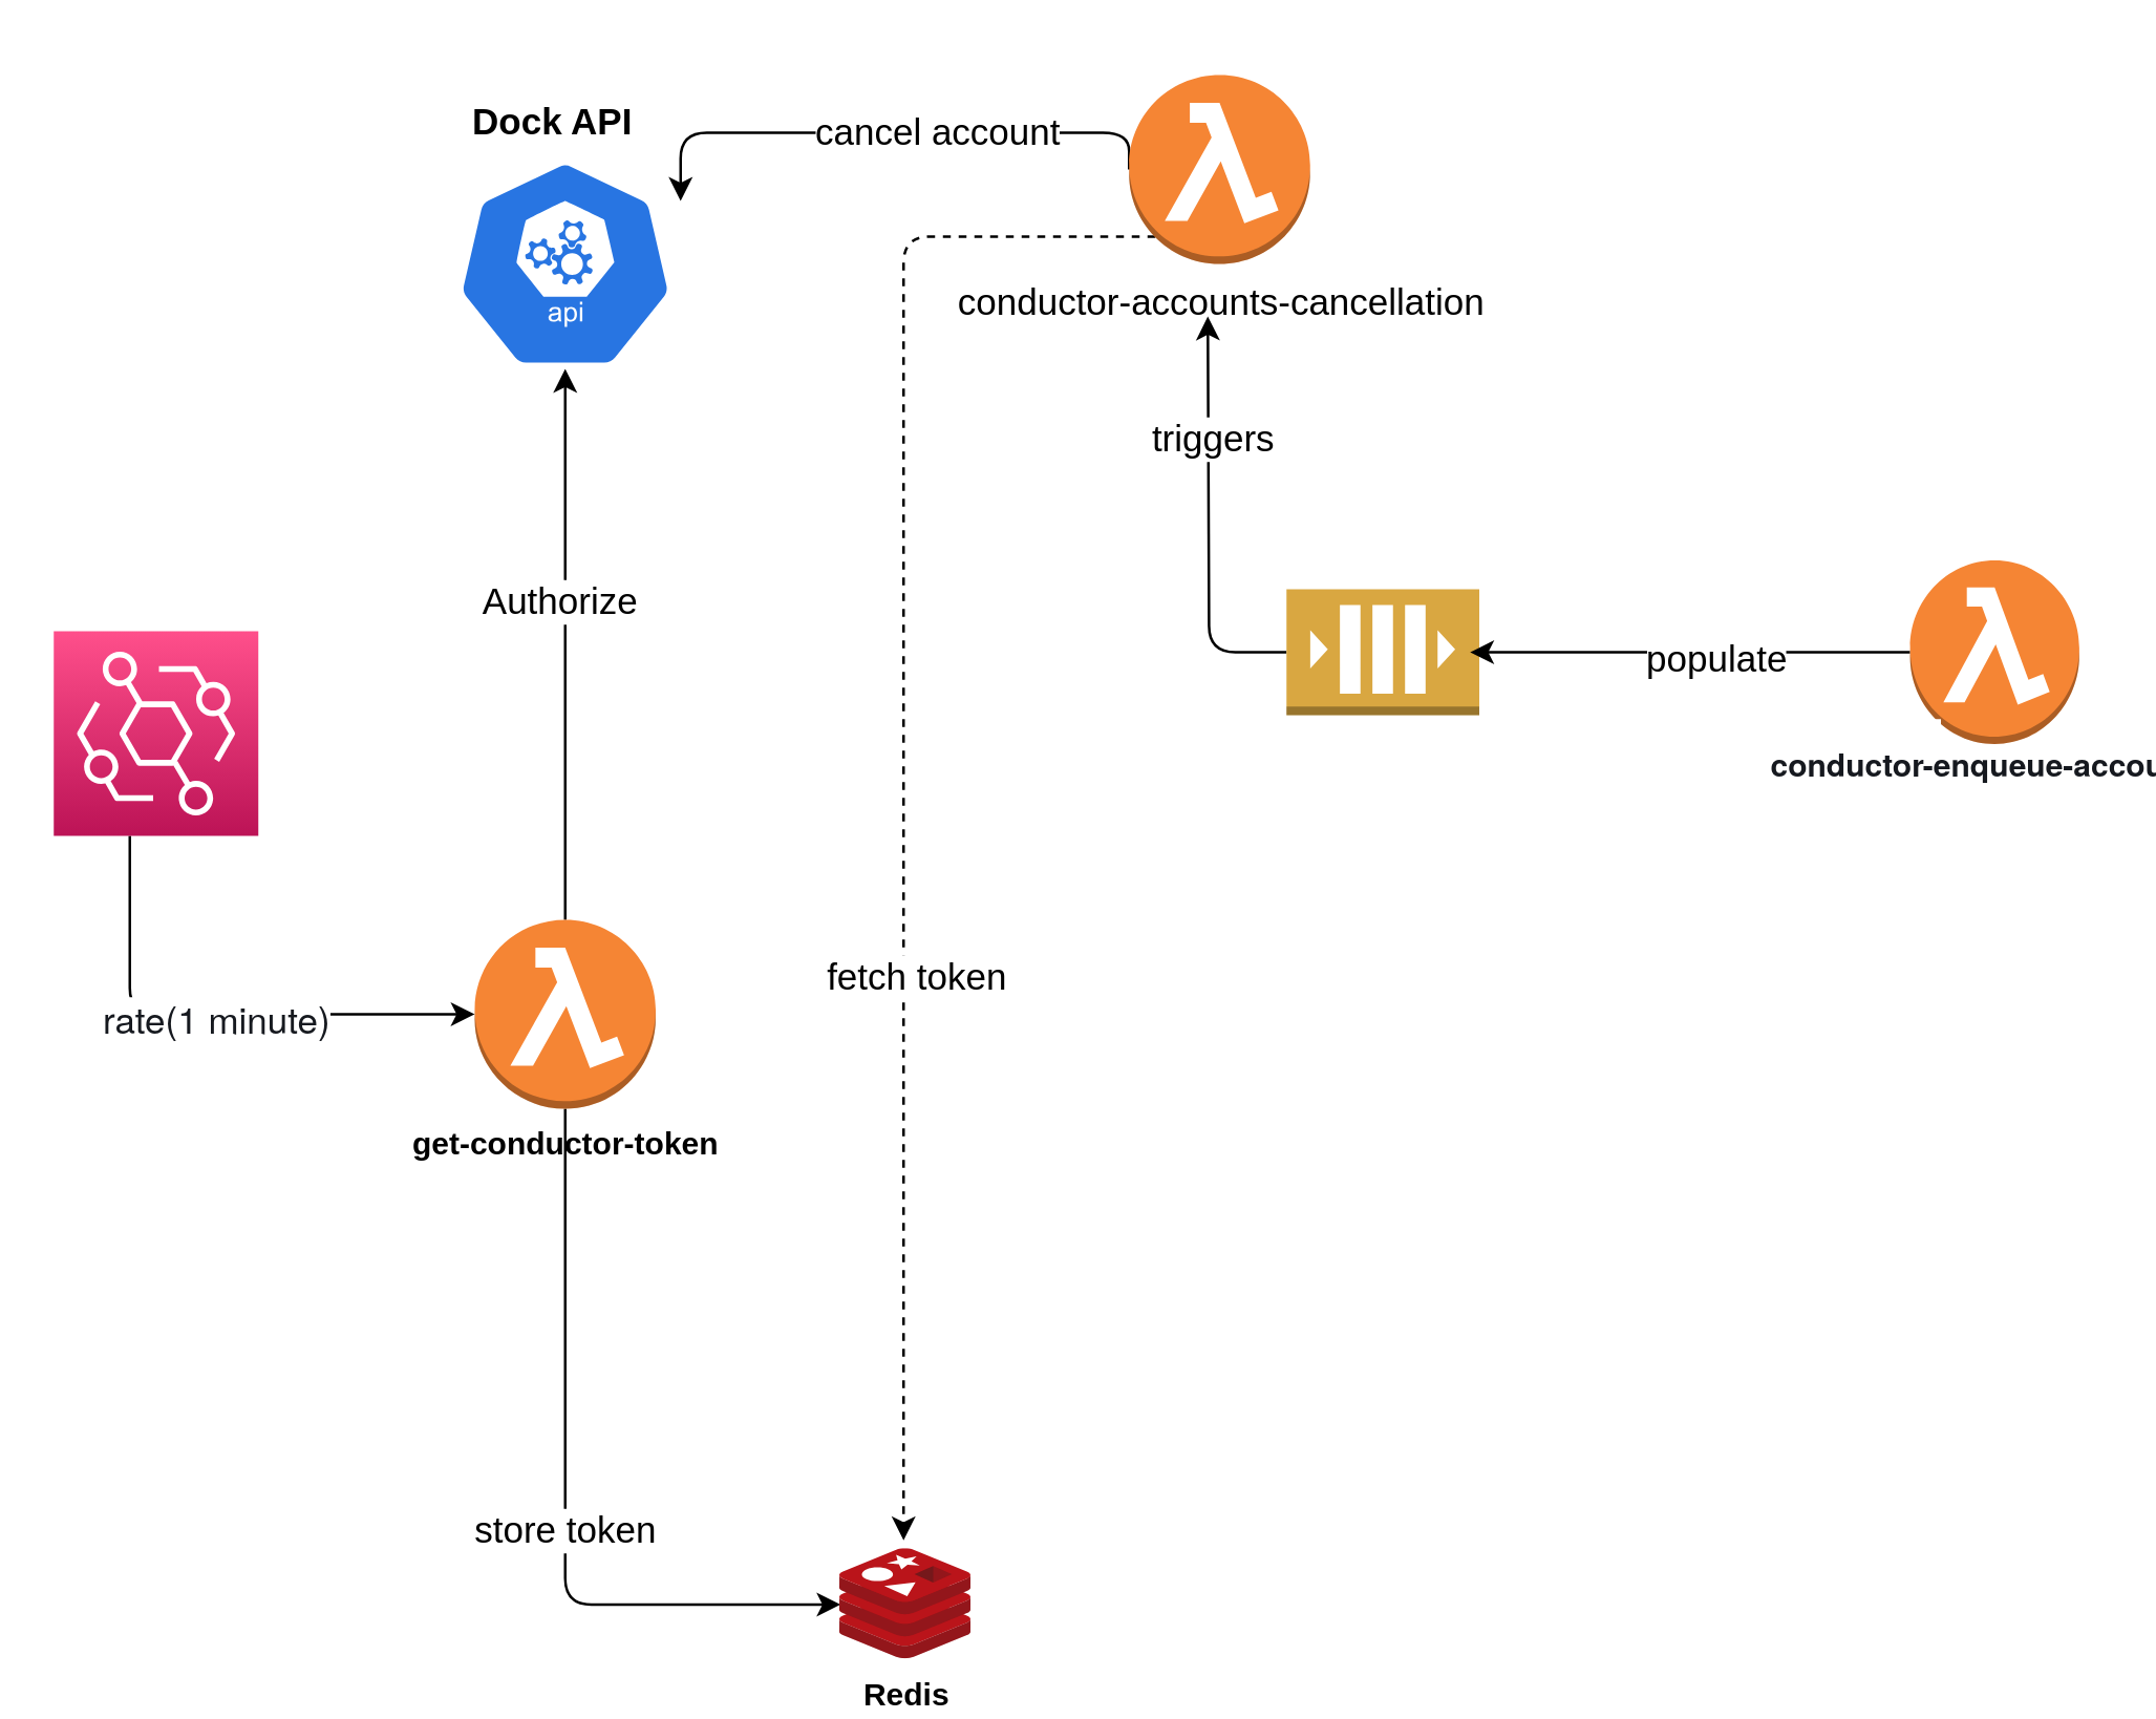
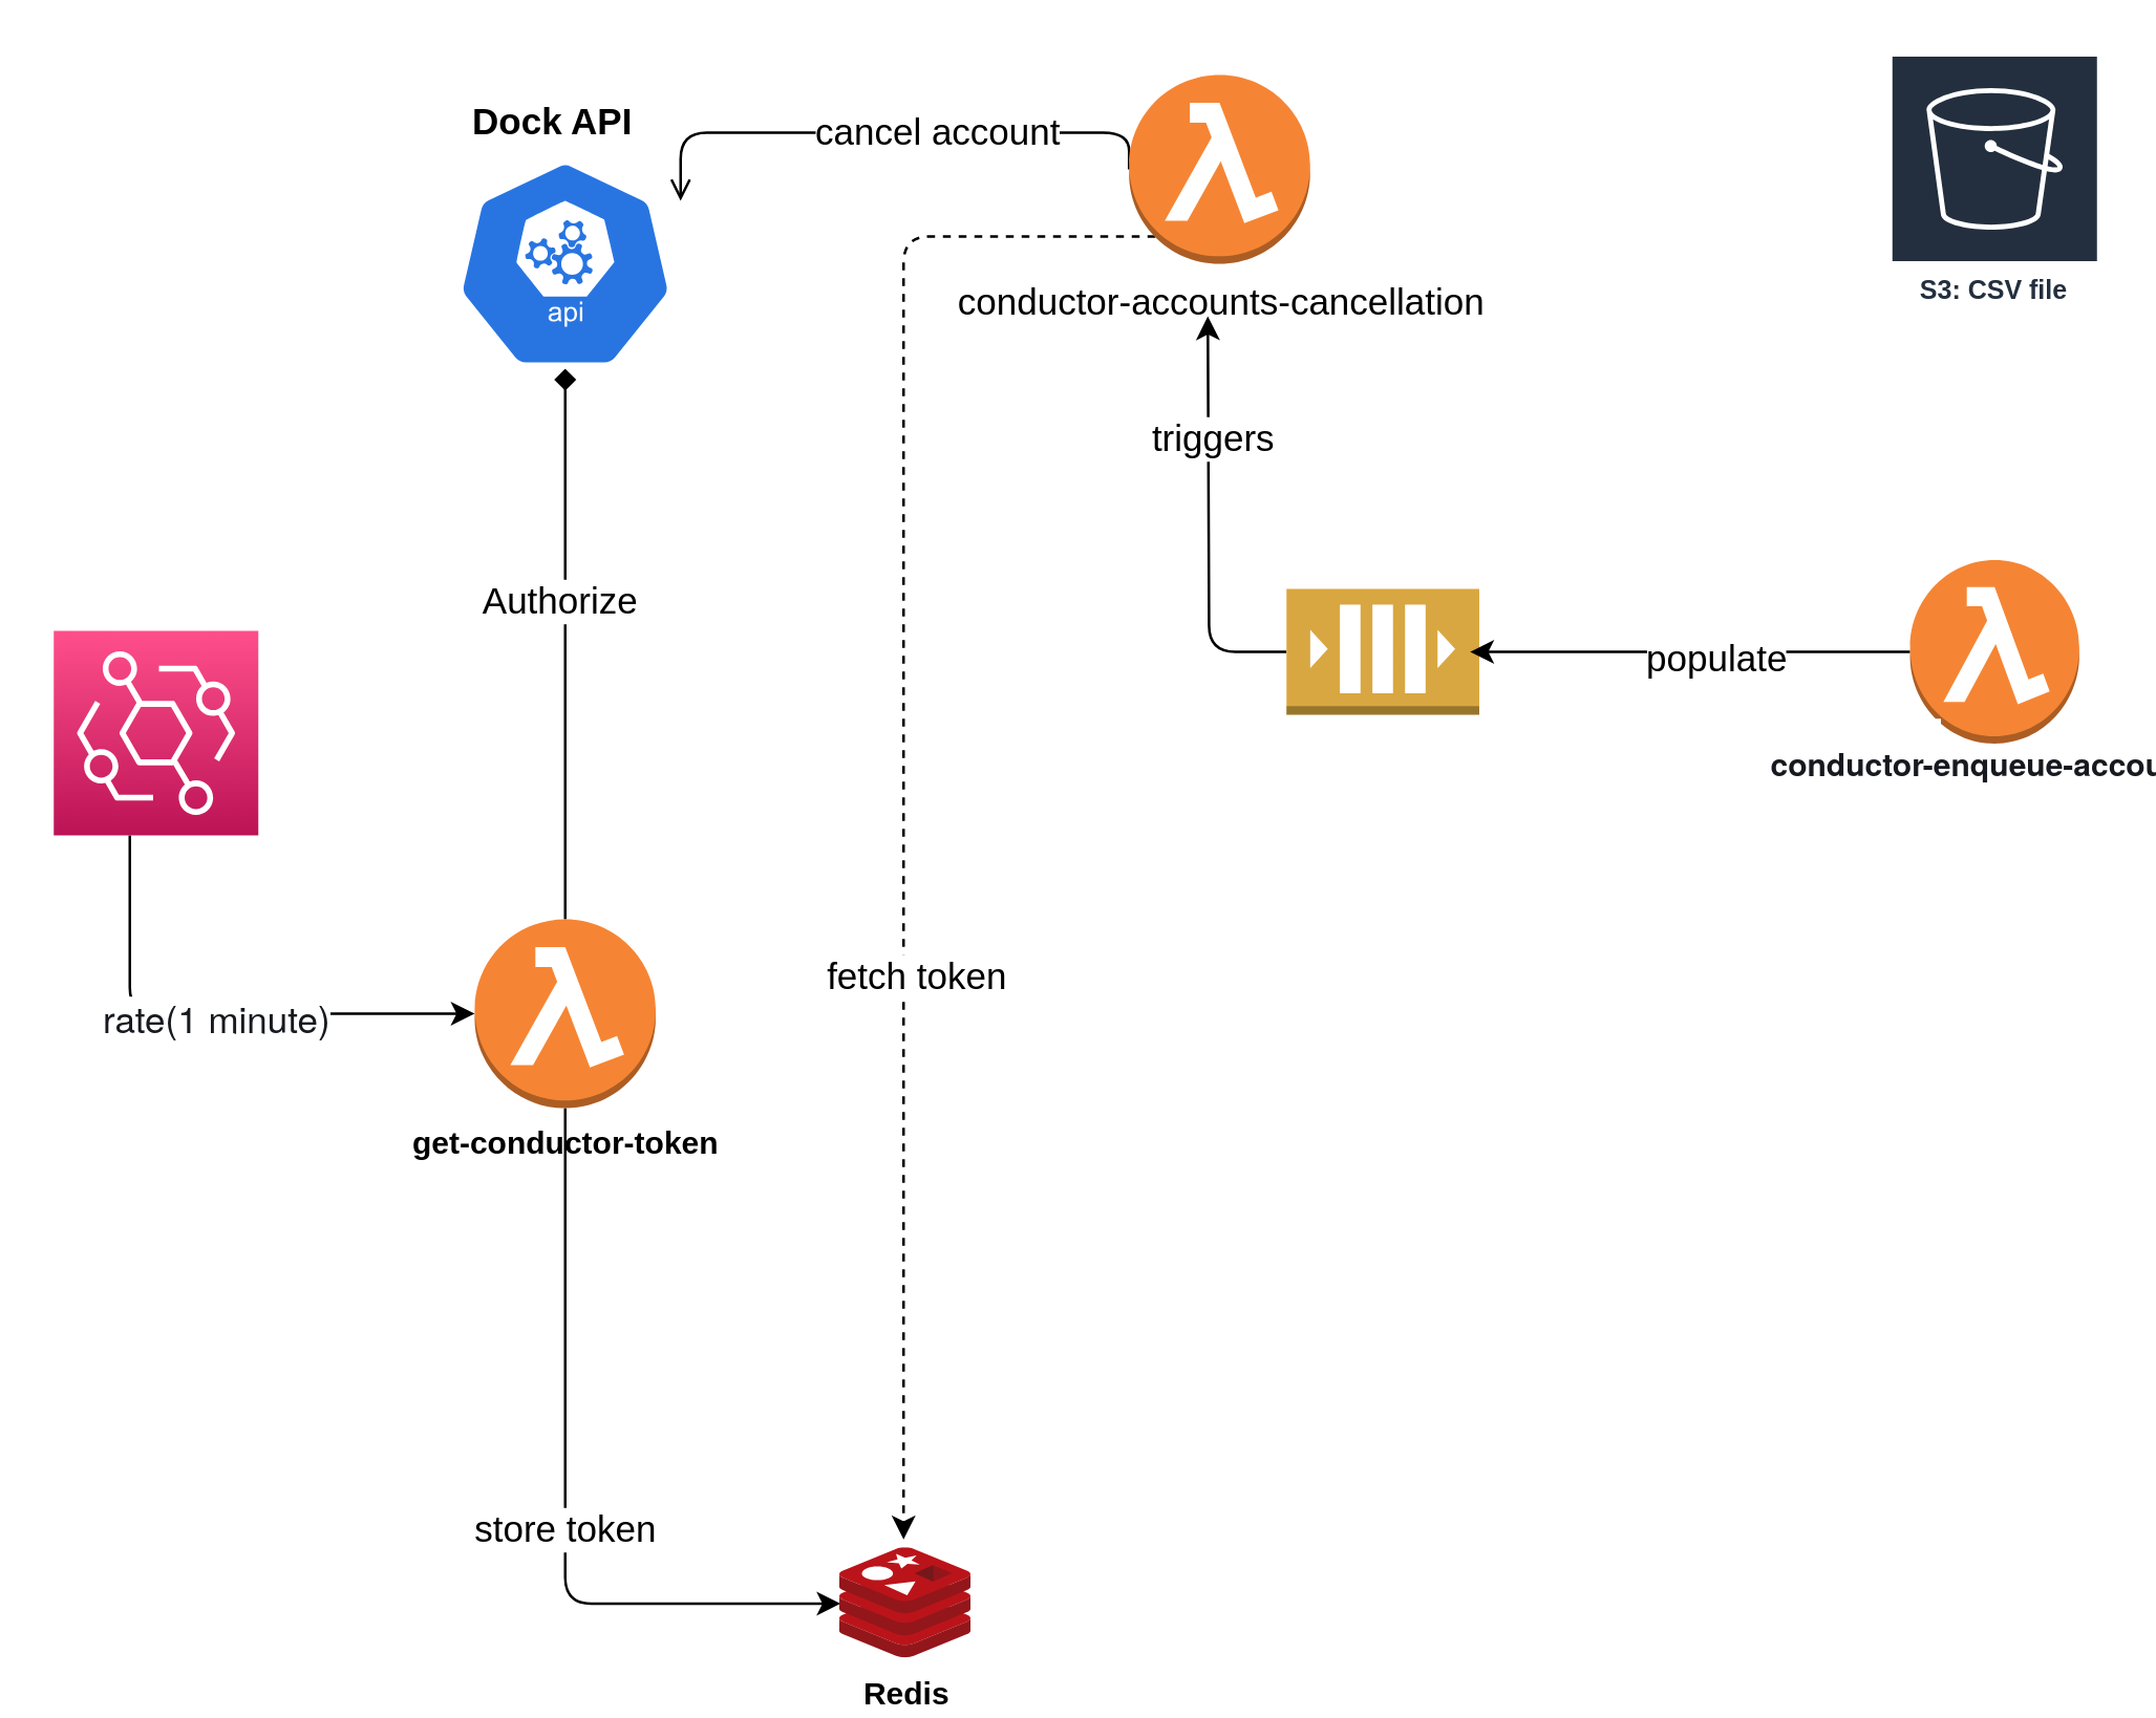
- <mxCell id="14" style="edgeStyle=orthogonalEdgeStyle;orthogonalLoop=1;jettySize=auto;html=1;entryX=0.9;entryY=0.2;entryDx=0;entryDy=0;entryPerimeter=0;fontSize=14;endArrow=classic;endFill=1;strokeColor=default;exitX=0;exitY=0.5;exitDx=0;exitDy=0;exitPerimeter=0;rounded=1;" edge="1" parent="1" source="16" target="10"><mxGeometry relative="1" as="geometry"><mxPoint x="430" y="30" as="sourcePoint" /><Array as="points"><mxPoint x="430" y="50" /><mxPoint x="259" y="50" /></Array></mxGeometry></mxCell>
+ <mxCell id="14" style="edgeStyle=orthogonalEdgeStyle;orthogonalLoop=1;jettySize=auto;html=1;entryX=0.9;entryY=0.2;entryDx=0;entryDy=0;entryPerimeter=0;fontSize=14;endArrow=open;endFill=1;strokeColor=default;exitX=0;exitY=0.5;exitDx=0;exitDy=0;exitPerimeter=0;rounded=1;" edge="1" parent="1" source="16" target="10"><mxGeometry relative="1" as="geometry"><mxPoint x="430" y="30" as="sourcePoint" /><Array as="points"><mxPoint x="430" y="50" /><mxPoint x="259" y="50" /></Array></mxGeometry></mxCell>
+ <mxCell id="23" value="S3: CSV file" style="sketch=0;outlineConnect=0;fontColor=#232F3E;gradientColor=none;strokeColor=#ffffff;fillColor=#232F3E;dashed=0;verticalLabelPosition=middle;verticalAlign=bottom;align=center;html=1;whiteSpace=wrap;fontSize=10;fontStyle=1;spacing=3;shape=mxgraph.aws4.productIcon;prIcon=mxgraph.aws4.s3;" vertex="1" parent="1"><mxGeometry x="720" y="20" width="80" height="100" as="geometry" /></mxCell>
- <mxCell id="2" style="edgeStyle=orthogonalEdgeStyle;rounded=1;orthogonalLoop=1;jettySize=auto;html=1;entryX=0.5;entryY=1;entryDx=0;entryDy=0;entryPerimeter=0;fontSize=14;endArrow=classic;endFill=1;" edge="1" parent="1" source="6" target="10"><mxGeometry relative="1" as="geometry" /></mxCell>
+ <mxCell id="2" style="edgeStyle=orthogonalEdgeStyle;rounded=1;orthogonalLoop=1;jettySize=auto;html=1;entryX=0.5;entryY=1;entryDx=0;entryDy=0;entryPerimeter=0;fontSize=14;endArrow=diamond;endFill=1;" edge="1" parent="1" source="6" target="10"><mxGeometry relative="1" as="geometry" /></mxCell>
